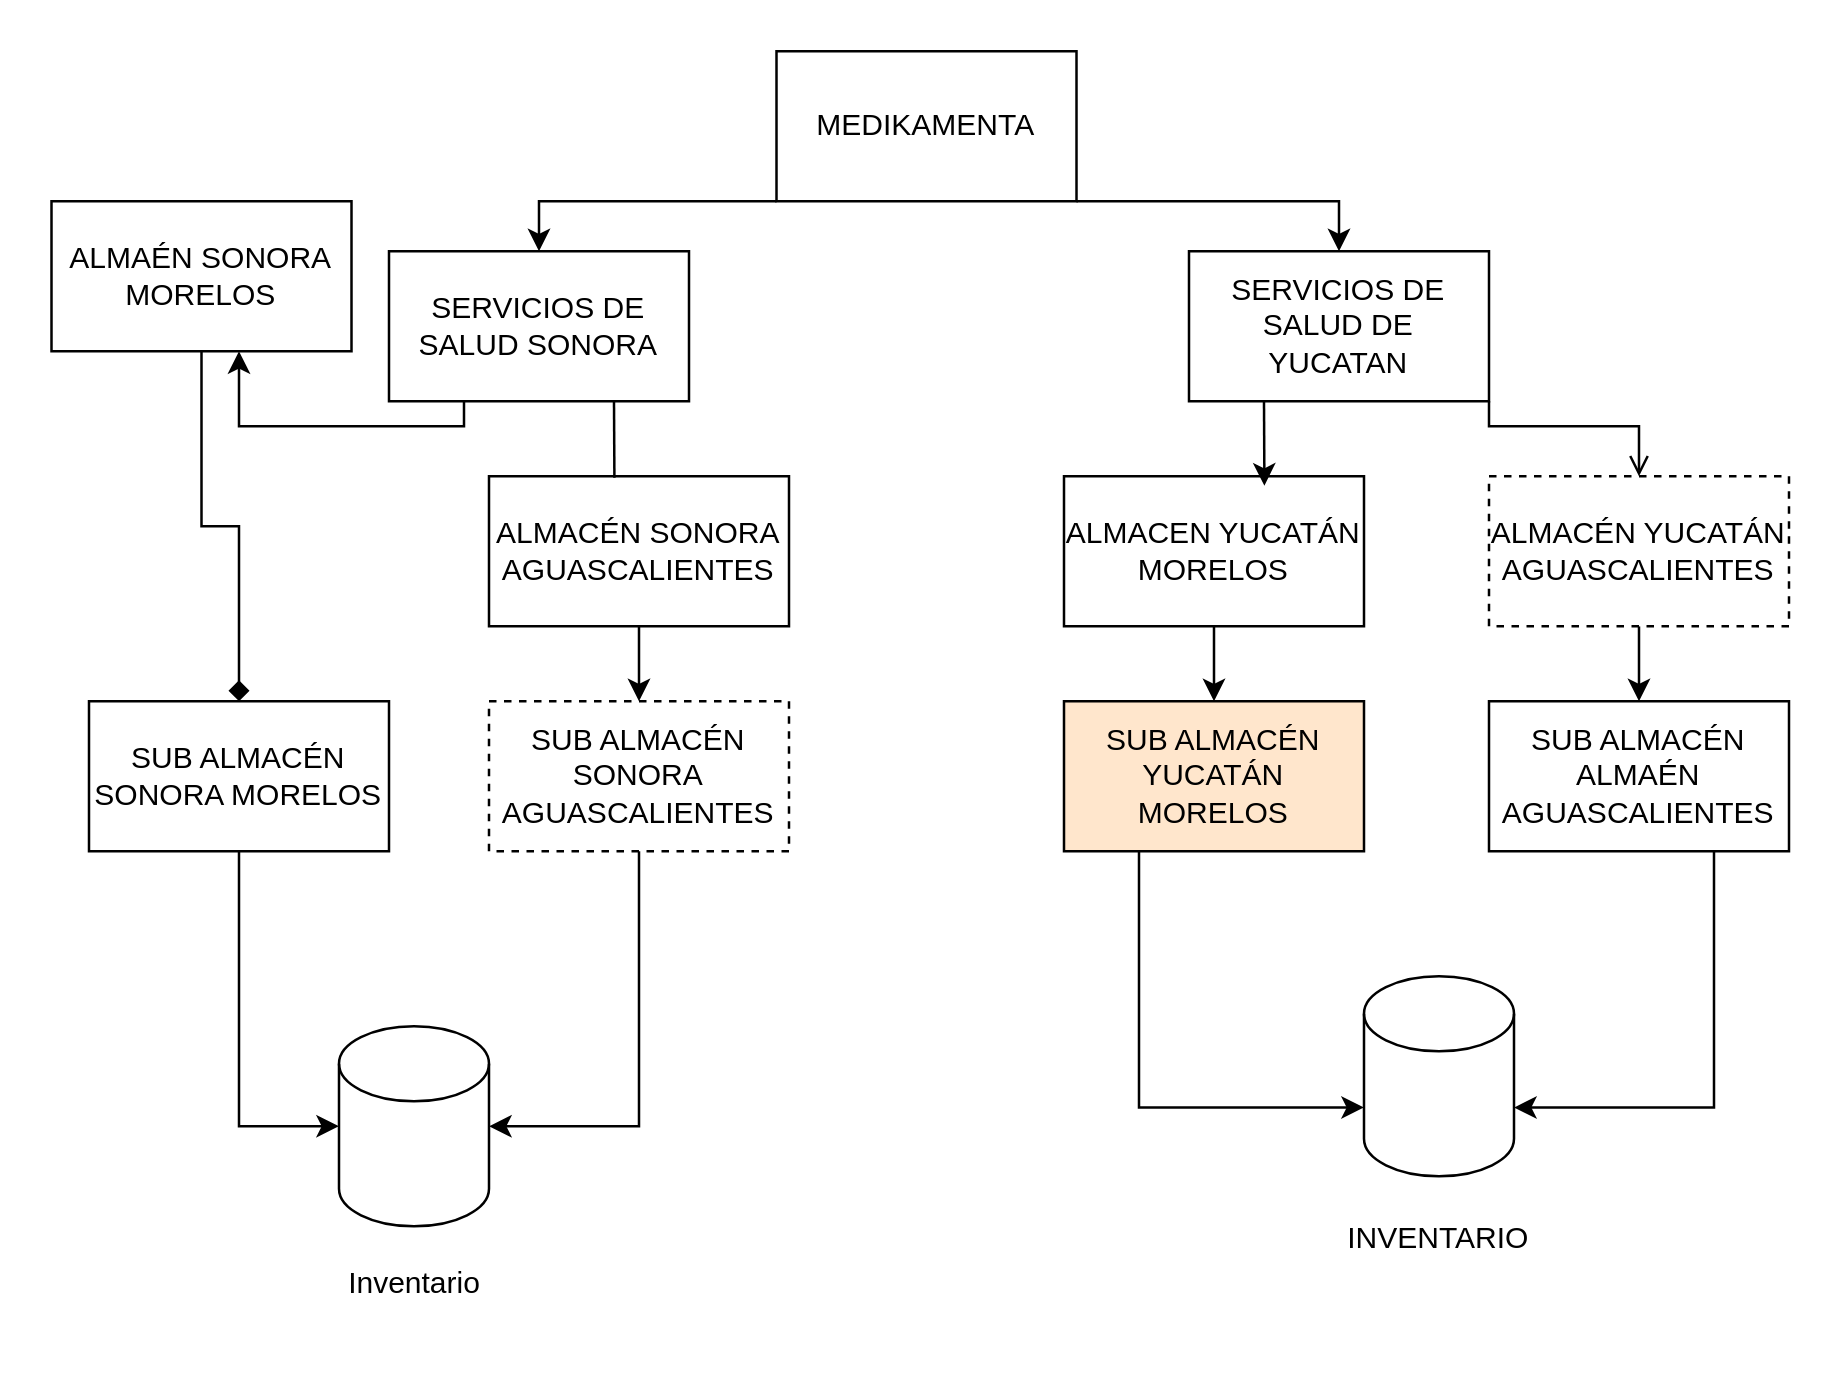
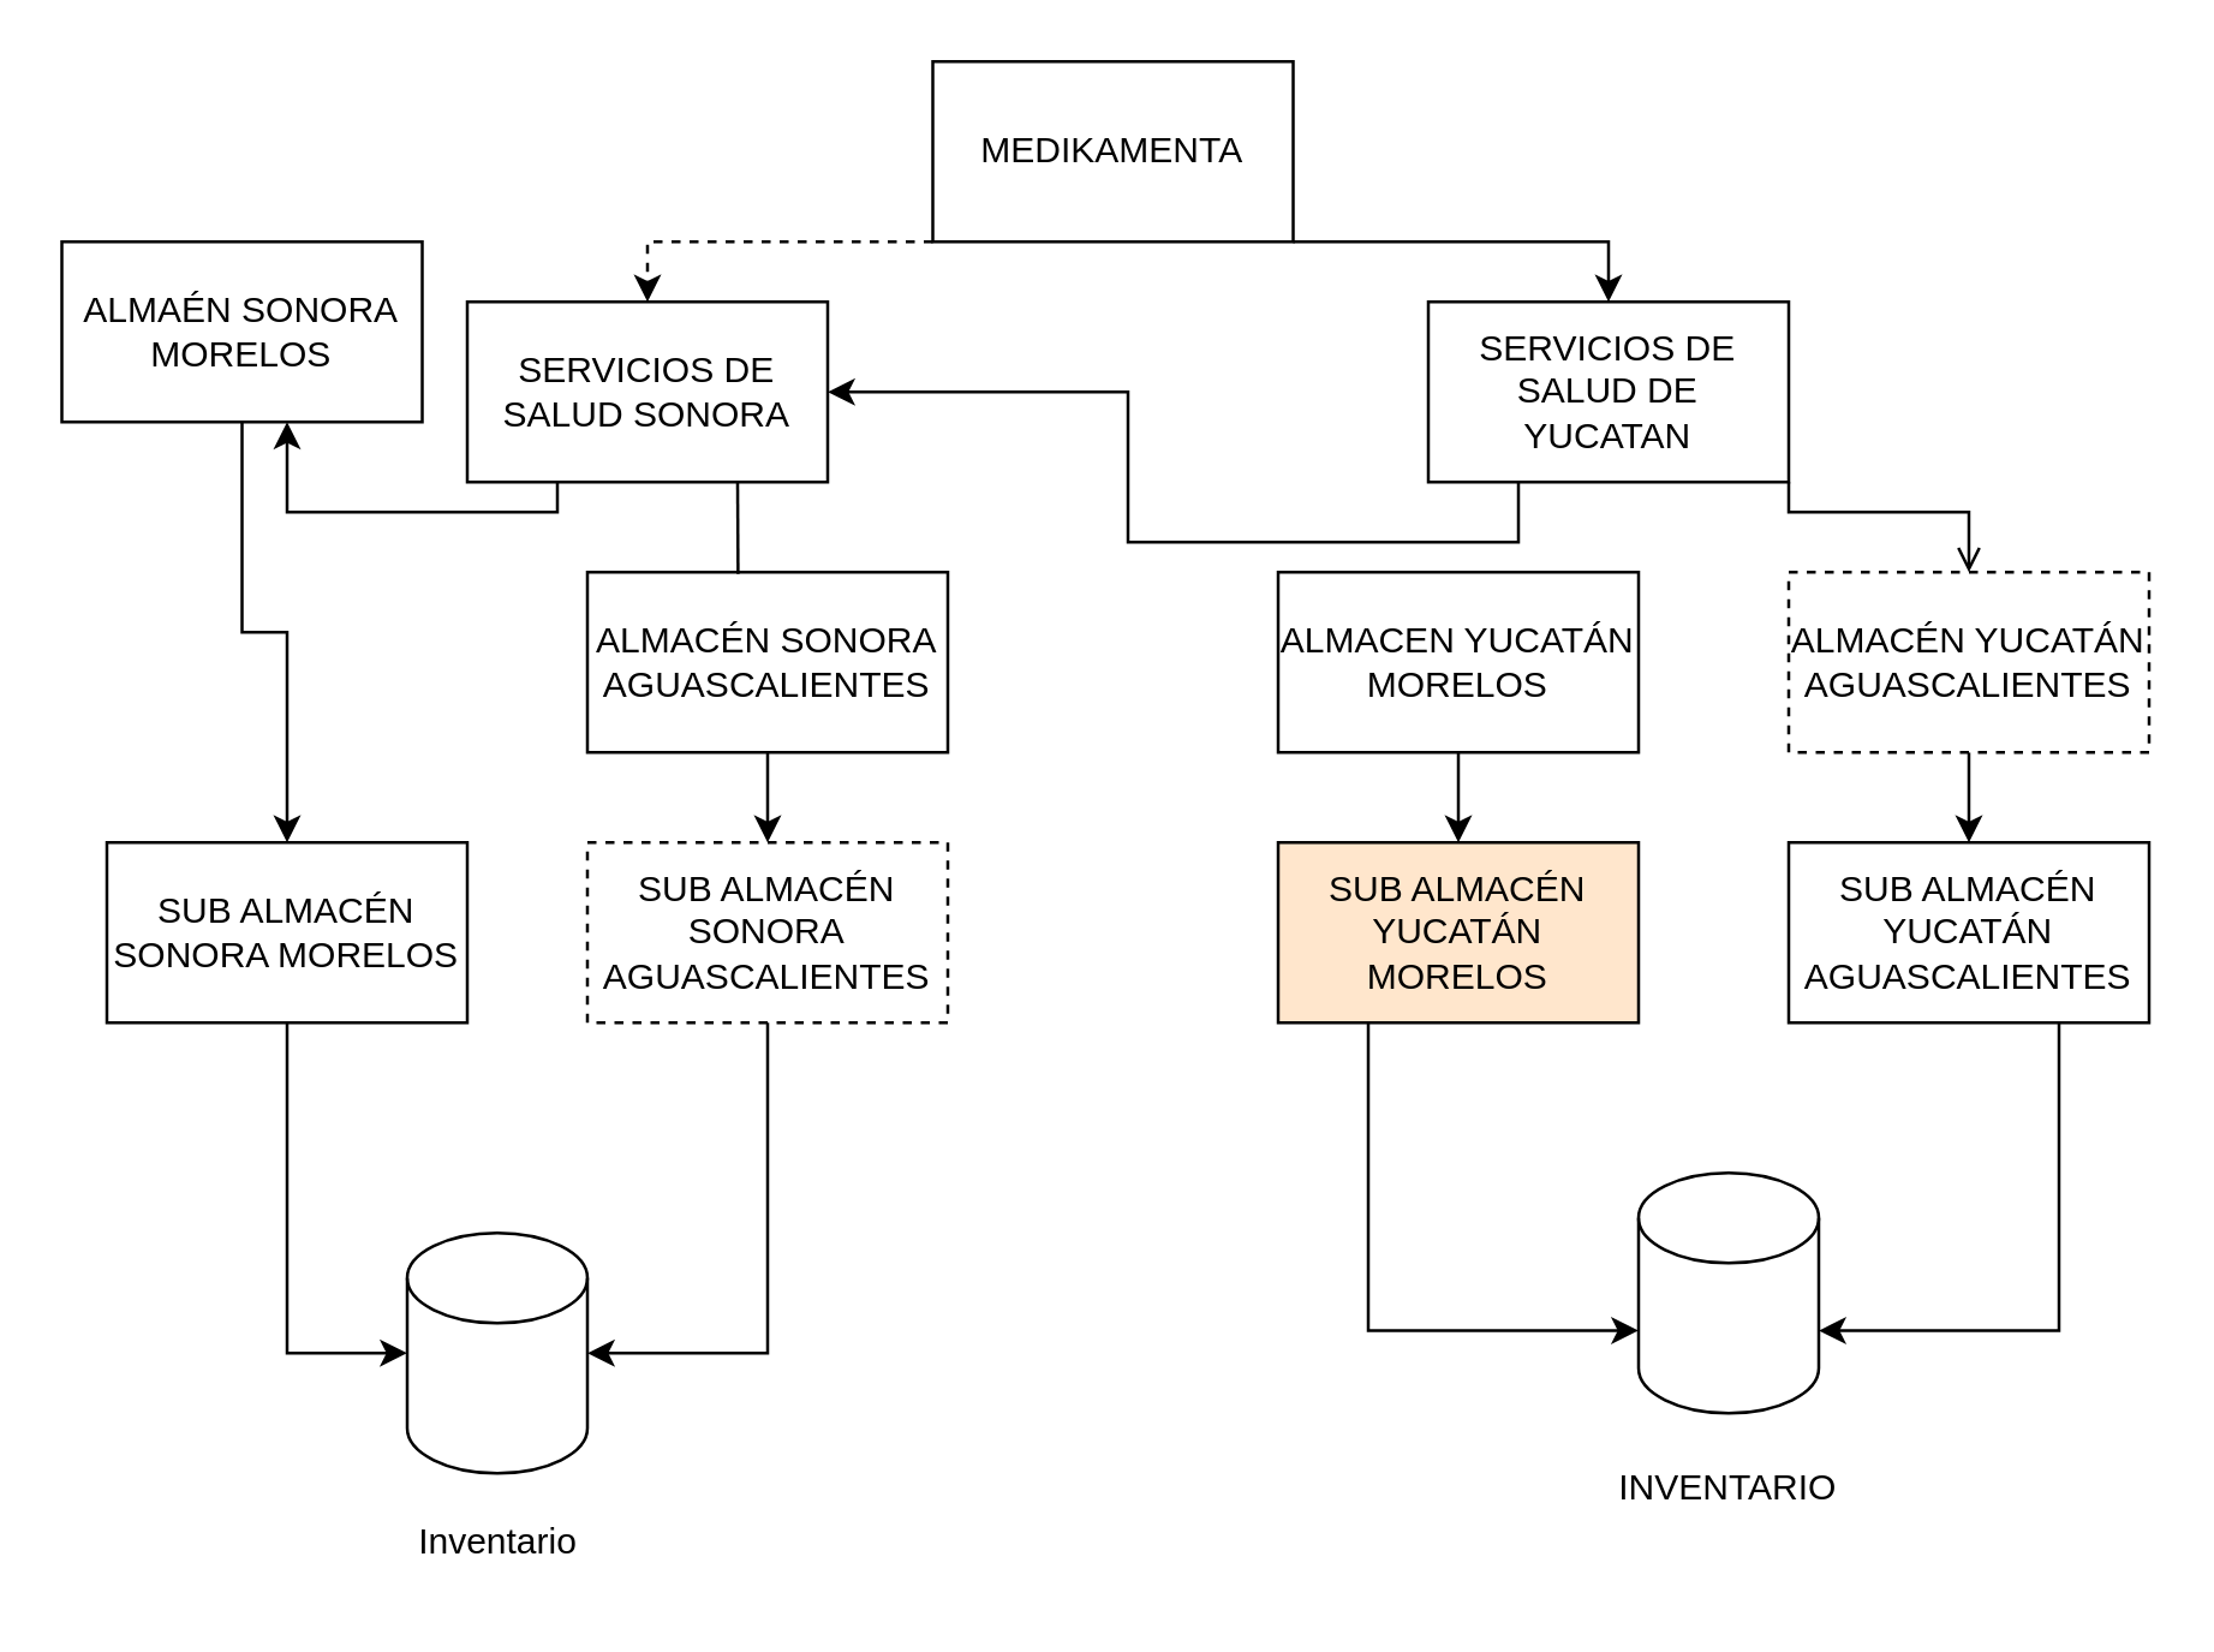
- <mxCell id="2" style="edgeStyle=orthogonalEdgeStyle;rounded=0;orthogonalLoop=1;jettySize=auto;html=1;exitX=0;exitY=1;exitDx=0;exitDy=0;entryX=0.5;entryY=0;entryDx=0;entryDy=0;" edge="1" parent="1" source="4" target="6"><mxGeometry relative="1" as="geometry"><Array as="points"><mxPoint x="215" y="80" /></Array></mxGeometry></mxCell>
+ <mxCell id="2" style="edgeStyle=orthogonalEdgeStyle;rounded=0;orthogonalLoop=1;jettySize=auto;html=1;exitX=0;exitY=1;exitDx=0;exitDy=0;entryX=0.5;entryY=0;entryDx=0;entryDy=0;dashed=1;" edge="1" parent="1" source="4" target="6"><mxGeometry relative="1" as="geometry"><Array as="points"><mxPoint x="215" y="80" /></Array></mxGeometry></mxCell>
- <mxCell id="22" style="edgeStyle=orthogonalEdgeStyle;rounded=0;orthogonalLoop=1;jettySize=auto;html=1;exitX=0.25;exitY=1;exitDx=0;exitDy=0;entryX=0.668;entryY=0.063;entryDx=0;entryDy=0;entryPerimeter=0;" edge="1" parent="1" source="8" target="10"><mxGeometry relative="1" as="geometry" /></mxCell>
+ <mxCell id="22" style="edgeStyle=orthogonalEdgeStyle;rounded=0;orthogonalLoop=1;jettySize=auto;html=1;exitX=0.25;exitY=1;exitDx=0;exitDy=0;" edge="1" parent="1" source="8" target="6"><mxGeometry relative="1" as="geometry" /></mxCell>
- <mxCell id="13" value="" style="edgeStyle=orthogonalEdgeStyle;rounded=0;orthogonalLoop=1;jettySize=auto;html=1;endArrow=diamond;" edge="1" parent="1" source="14" target="17"><mxGeometry relative="1" as="geometry" /></mxCell>
+ <mxCell id="13" value="" style="edgeStyle=orthogonalEdgeStyle;rounded=0;orthogonalLoop=1;jettySize=auto;html=1;" edge="1" parent="1" source="14" target="17"><mxGeometry relative="1" as="geometry" /></mxCell>
- <mxCell id="20" value="SUB ALMACÉN ALMAÉN AGUASCALIENTES" style="rounded=0;whiteSpace=wrap;html=1;" vertex="1" parent="1"><mxGeometry x="595" y="280" width="120" height="60" as="geometry" /></mxCell>
+ <mxCell id="20" value="SUB ALMACÉN YUCATÁN AGUASCALIENTES" style="rounded=0;whiteSpace=wrap;html=1;" vertex="1" parent="1"><mxGeometry x="595" y="280" width="120" height="60" as="geometry" /></mxCell>
